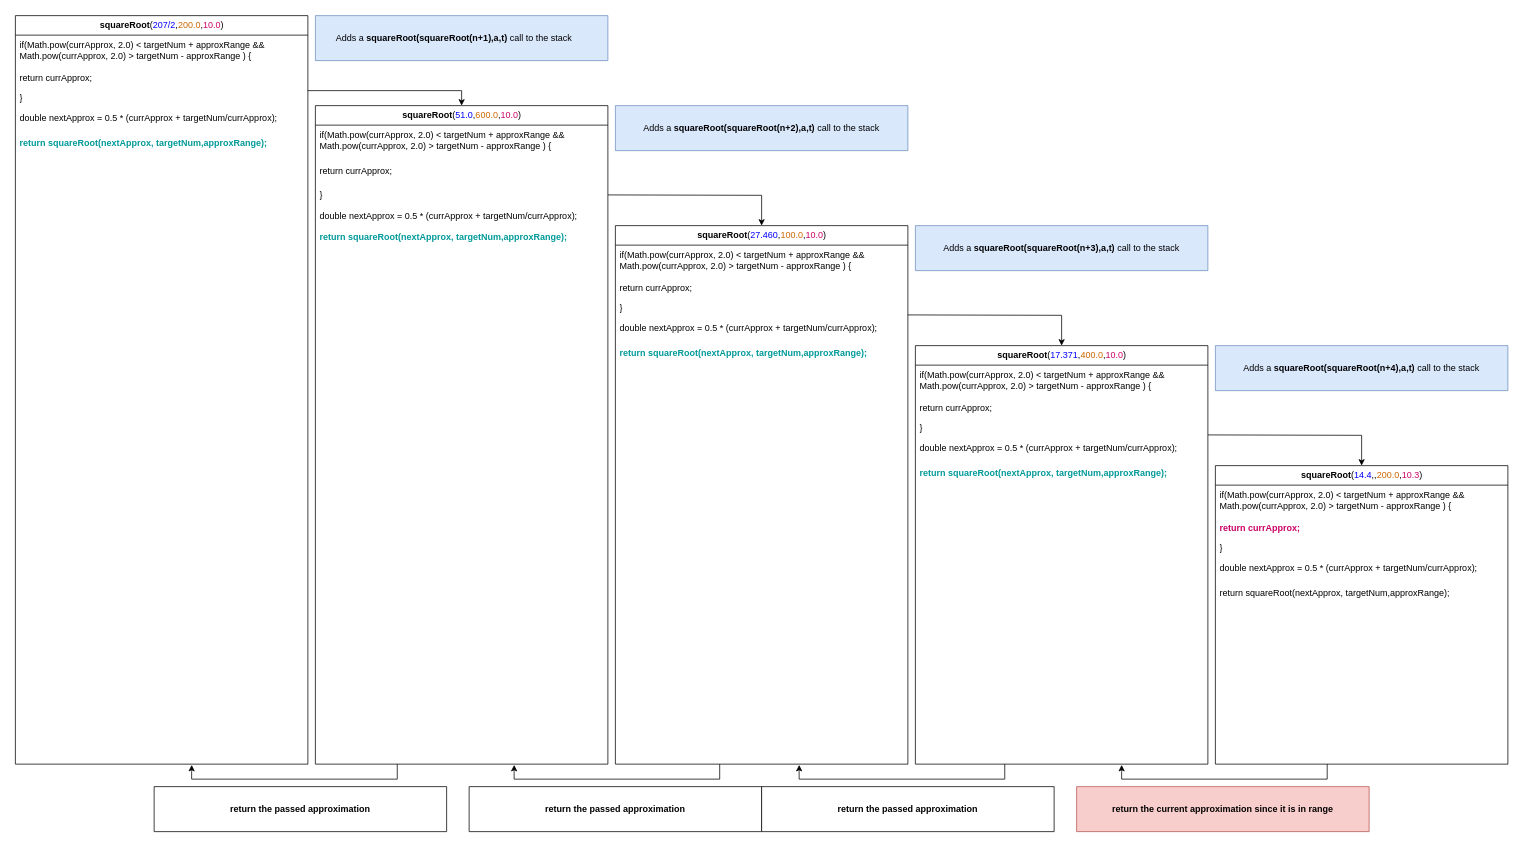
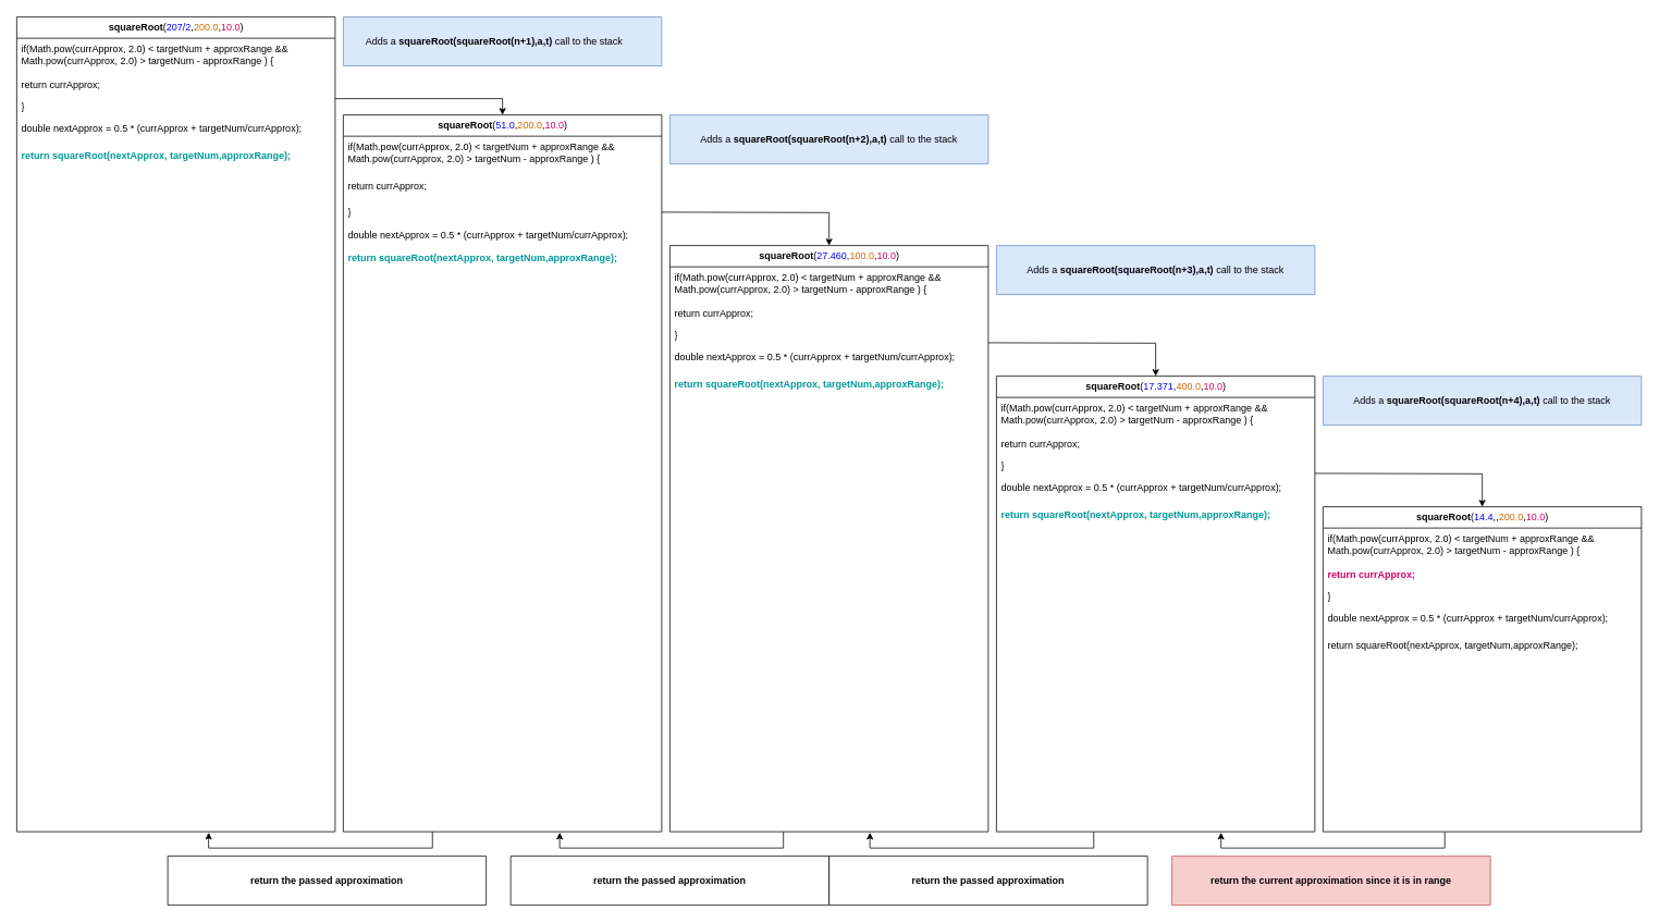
- <mxCell id="24" value="&lt;b&gt;squareRoot&lt;/b&gt;(&lt;font color=&quot;#0000FF&quot;&gt;51.0&lt;/font&gt;&lt;font color=&quot;#0000FF&quot;&gt;&lt;font color=&quot;#000000&quot;&gt;,&lt;font color=&quot;#CC6600&quot;&gt;600.0&lt;/font&gt;,&lt;font color=&quot;#CC0066&quot;&gt;10.0&lt;/font&gt;&lt;/font&gt;&lt;/font&gt;)" style="swimlane;fontStyle=0;childLayout=stackLayout;horizontal=1;startSize=26;fillColor=none;horizontalStack=0;resizeParent=1;resizeParentMax=0;resizeLast=0;collapsible=1;marginBottom=0;html=1;" parent="1" vertex="1"><mxGeometry x="420" y="140" width="390" height="878" as="geometry" /></mxCell>
+ <mxCell id="24" value="&lt;b&gt;squareRoot&lt;/b&gt;(&lt;font color=&quot;#0000FF&quot;&gt;51.0&lt;/font&gt;&lt;font color=&quot;#0000FF&quot;&gt;&lt;font color=&quot;#000000&quot;&gt;,&lt;font color=&quot;#CC6600&quot;&gt;200.0&lt;/font&gt;,&lt;font color=&quot;#CC0066&quot;&gt;10.0&lt;/font&gt;&lt;/font&gt;&lt;/font&gt;)" style="swimlane;fontStyle=0;childLayout=stackLayout;horizontal=1;startSize=26;fillColor=none;horizontalStack=0;resizeParent=1;resizeParentMax=0;resizeLast=0;collapsible=1;marginBottom=0;html=1;" parent="1" vertex="1"><mxGeometry x="420" y="140" width="390" height="878" as="geometry" /></mxCell>
- <mxCell id="45" value="&lt;b&gt;squareRoot&lt;/b&gt;(&lt;font color=&quot;#0000FF&quot;&gt;14.4&lt;font color=&quot;#000000&quot;&gt;,&lt;/font&gt;&lt;/font&gt;&lt;font color=&quot;#0000FF&quot;&gt;&lt;font color=&quot;#000000&quot;&gt;,&lt;font color=&quot;#CC6600&quot;&gt;200.0&lt;/font&gt;,&lt;font color=&quot;#CC0066&quot;&gt;10.3&lt;/font&gt;&lt;/font&gt;&lt;/font&gt;)" style="swimlane;fontStyle=0;childLayout=stackLayout;horizontal=1;startSize=26;fillColor=none;horizontalStack=0;resizeParent=1;resizeParentMax=0;resizeLast=0;collapsible=1;marginBottom=0;html=1;" parent="1" vertex="1"><mxGeometry x="1620" y="620" width="390" height="398" as="geometry" /></mxCell>
+ <mxCell id="45" value="&lt;b&gt;squareRoot&lt;/b&gt;(&lt;font color=&quot;#0000FF&quot;&gt;14.4&lt;font color=&quot;#000000&quot;&gt;,&lt;/font&gt;&lt;/font&gt;&lt;font color=&quot;#0000FF&quot;&gt;&lt;font color=&quot;#000000&quot;&gt;,&lt;font color=&quot;#CC6600&quot;&gt;200.0&lt;/font&gt;,&lt;font color=&quot;#CC0066&quot;&gt;10.0&lt;/font&gt;&lt;/font&gt;&lt;/font&gt;)" style="swimlane;fontStyle=0;childLayout=stackLayout;horizontal=1;startSize=26;fillColor=none;horizontalStack=0;resizeParent=1;resizeParentMax=0;resizeLast=0;collapsible=1;marginBottom=0;html=1;" parent="1" vertex="1"><mxGeometry x="1620" y="620" width="390" height="398" as="geometry" /></mxCell>
